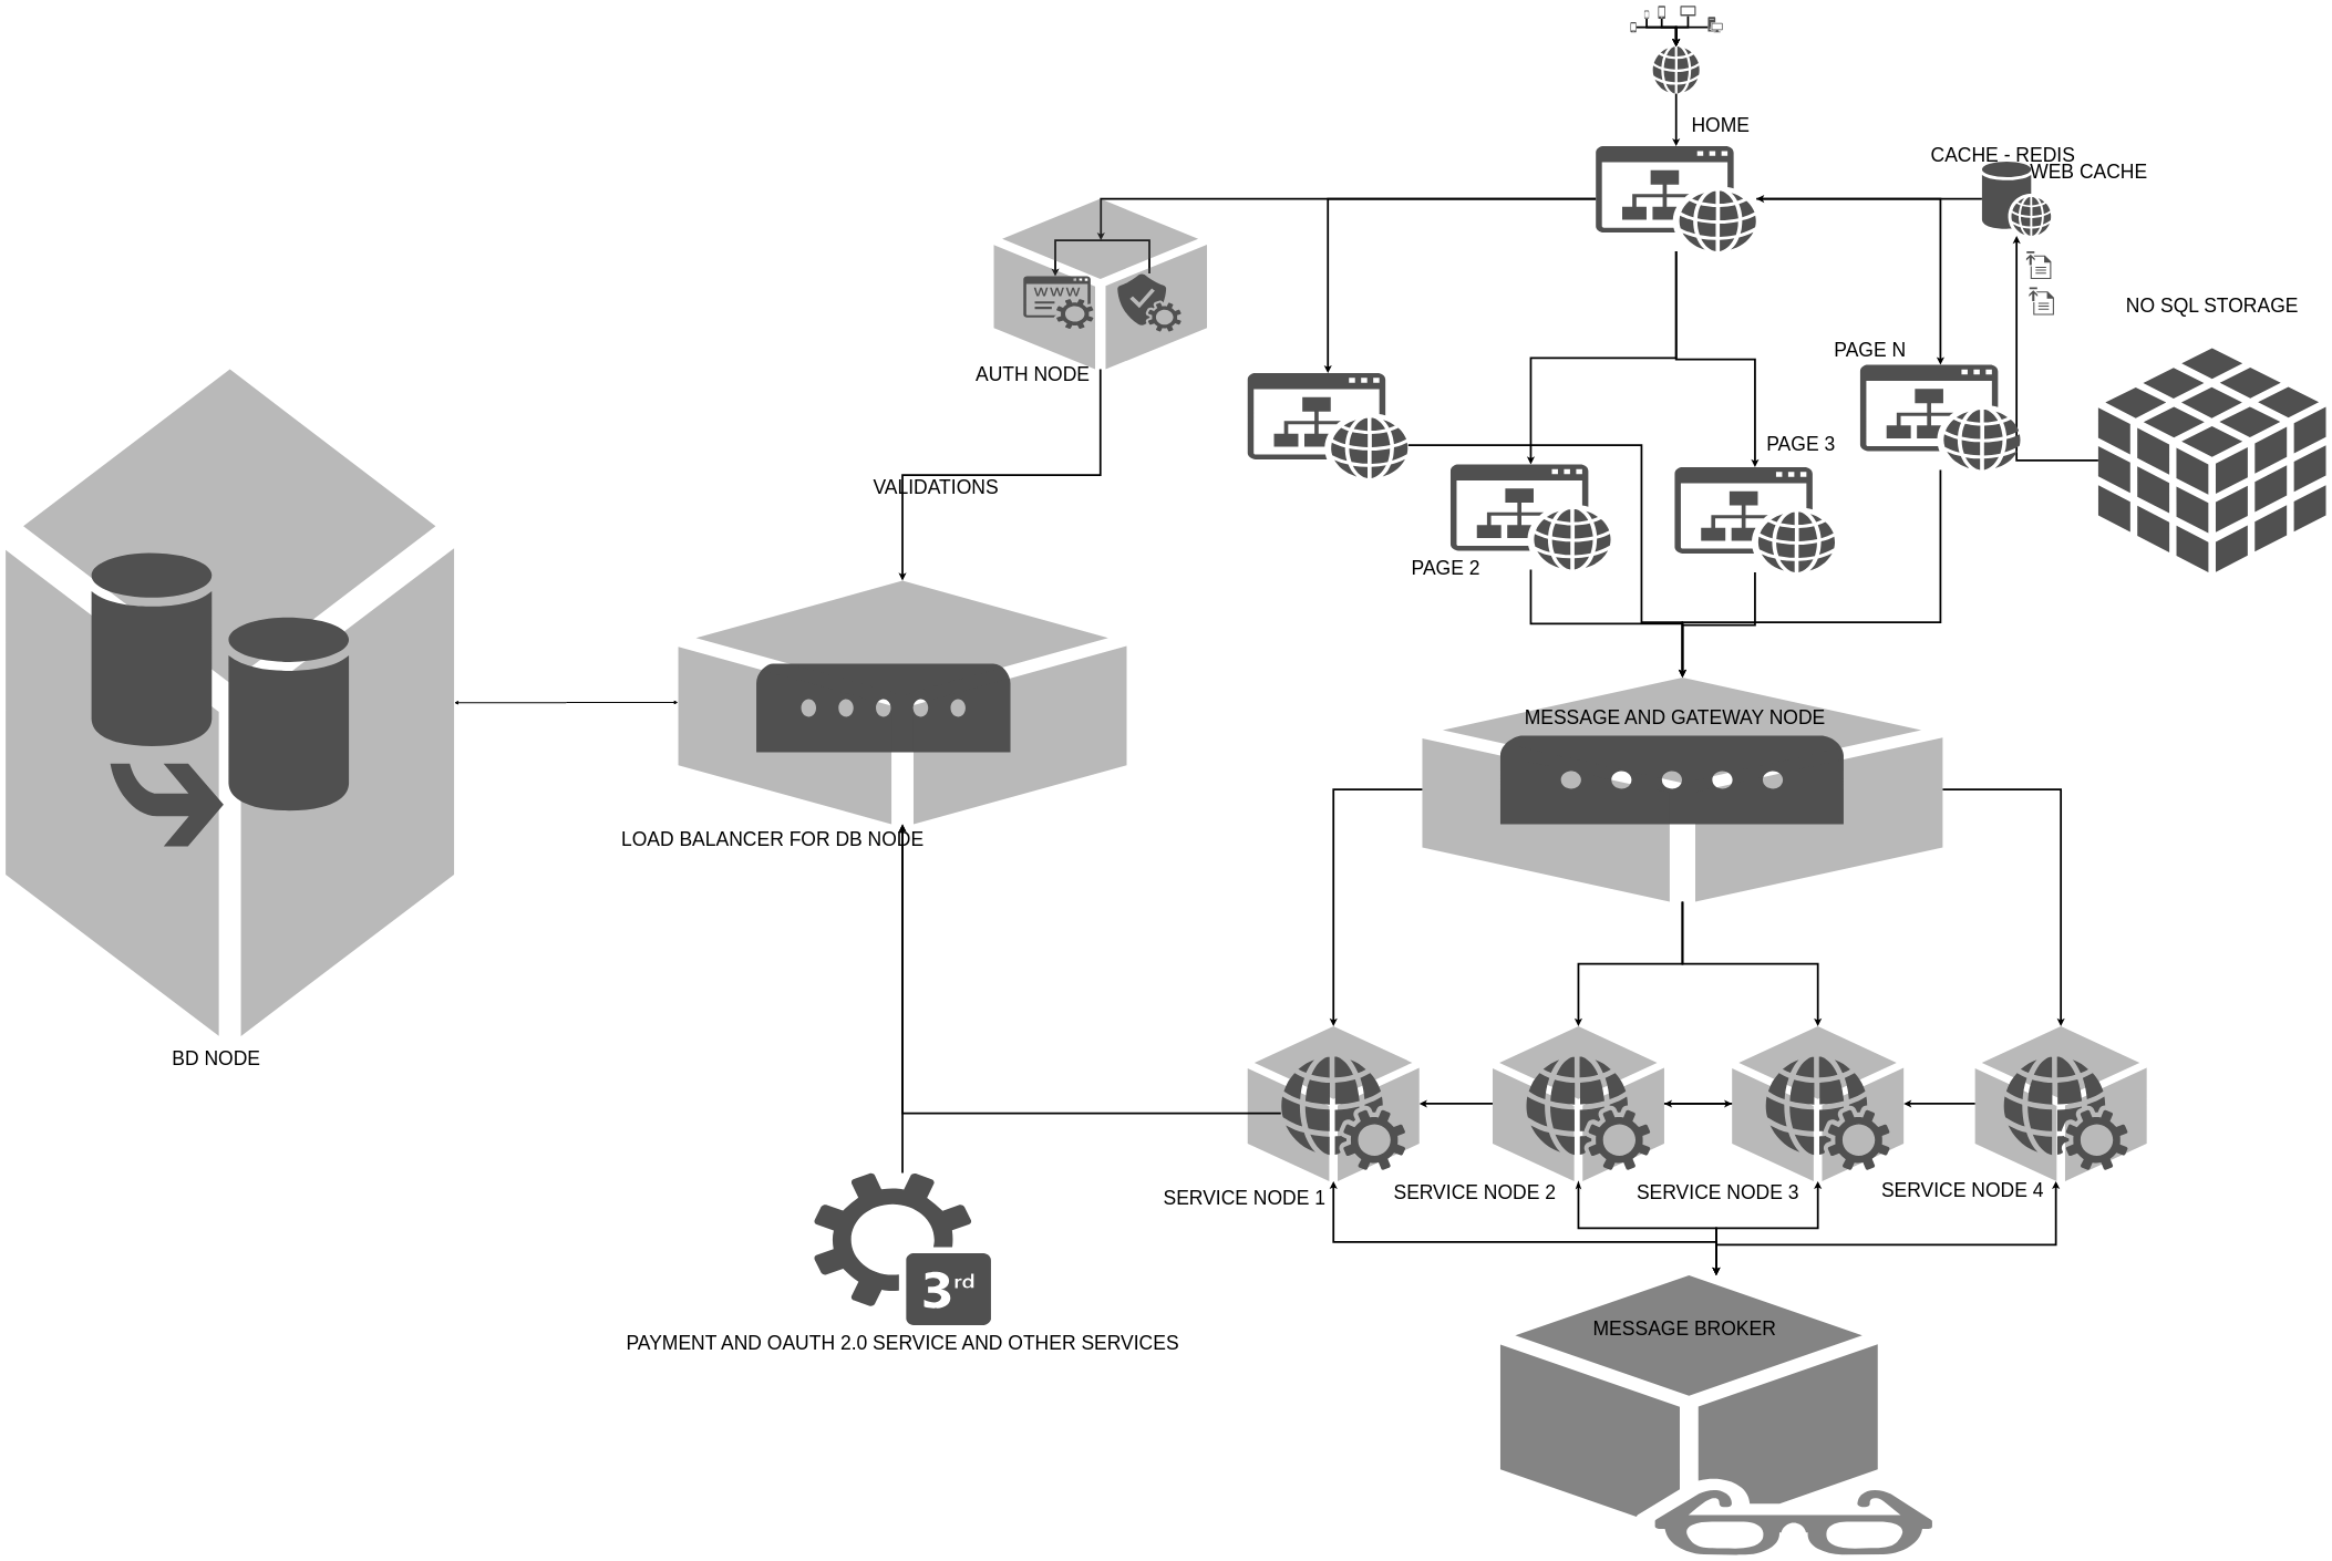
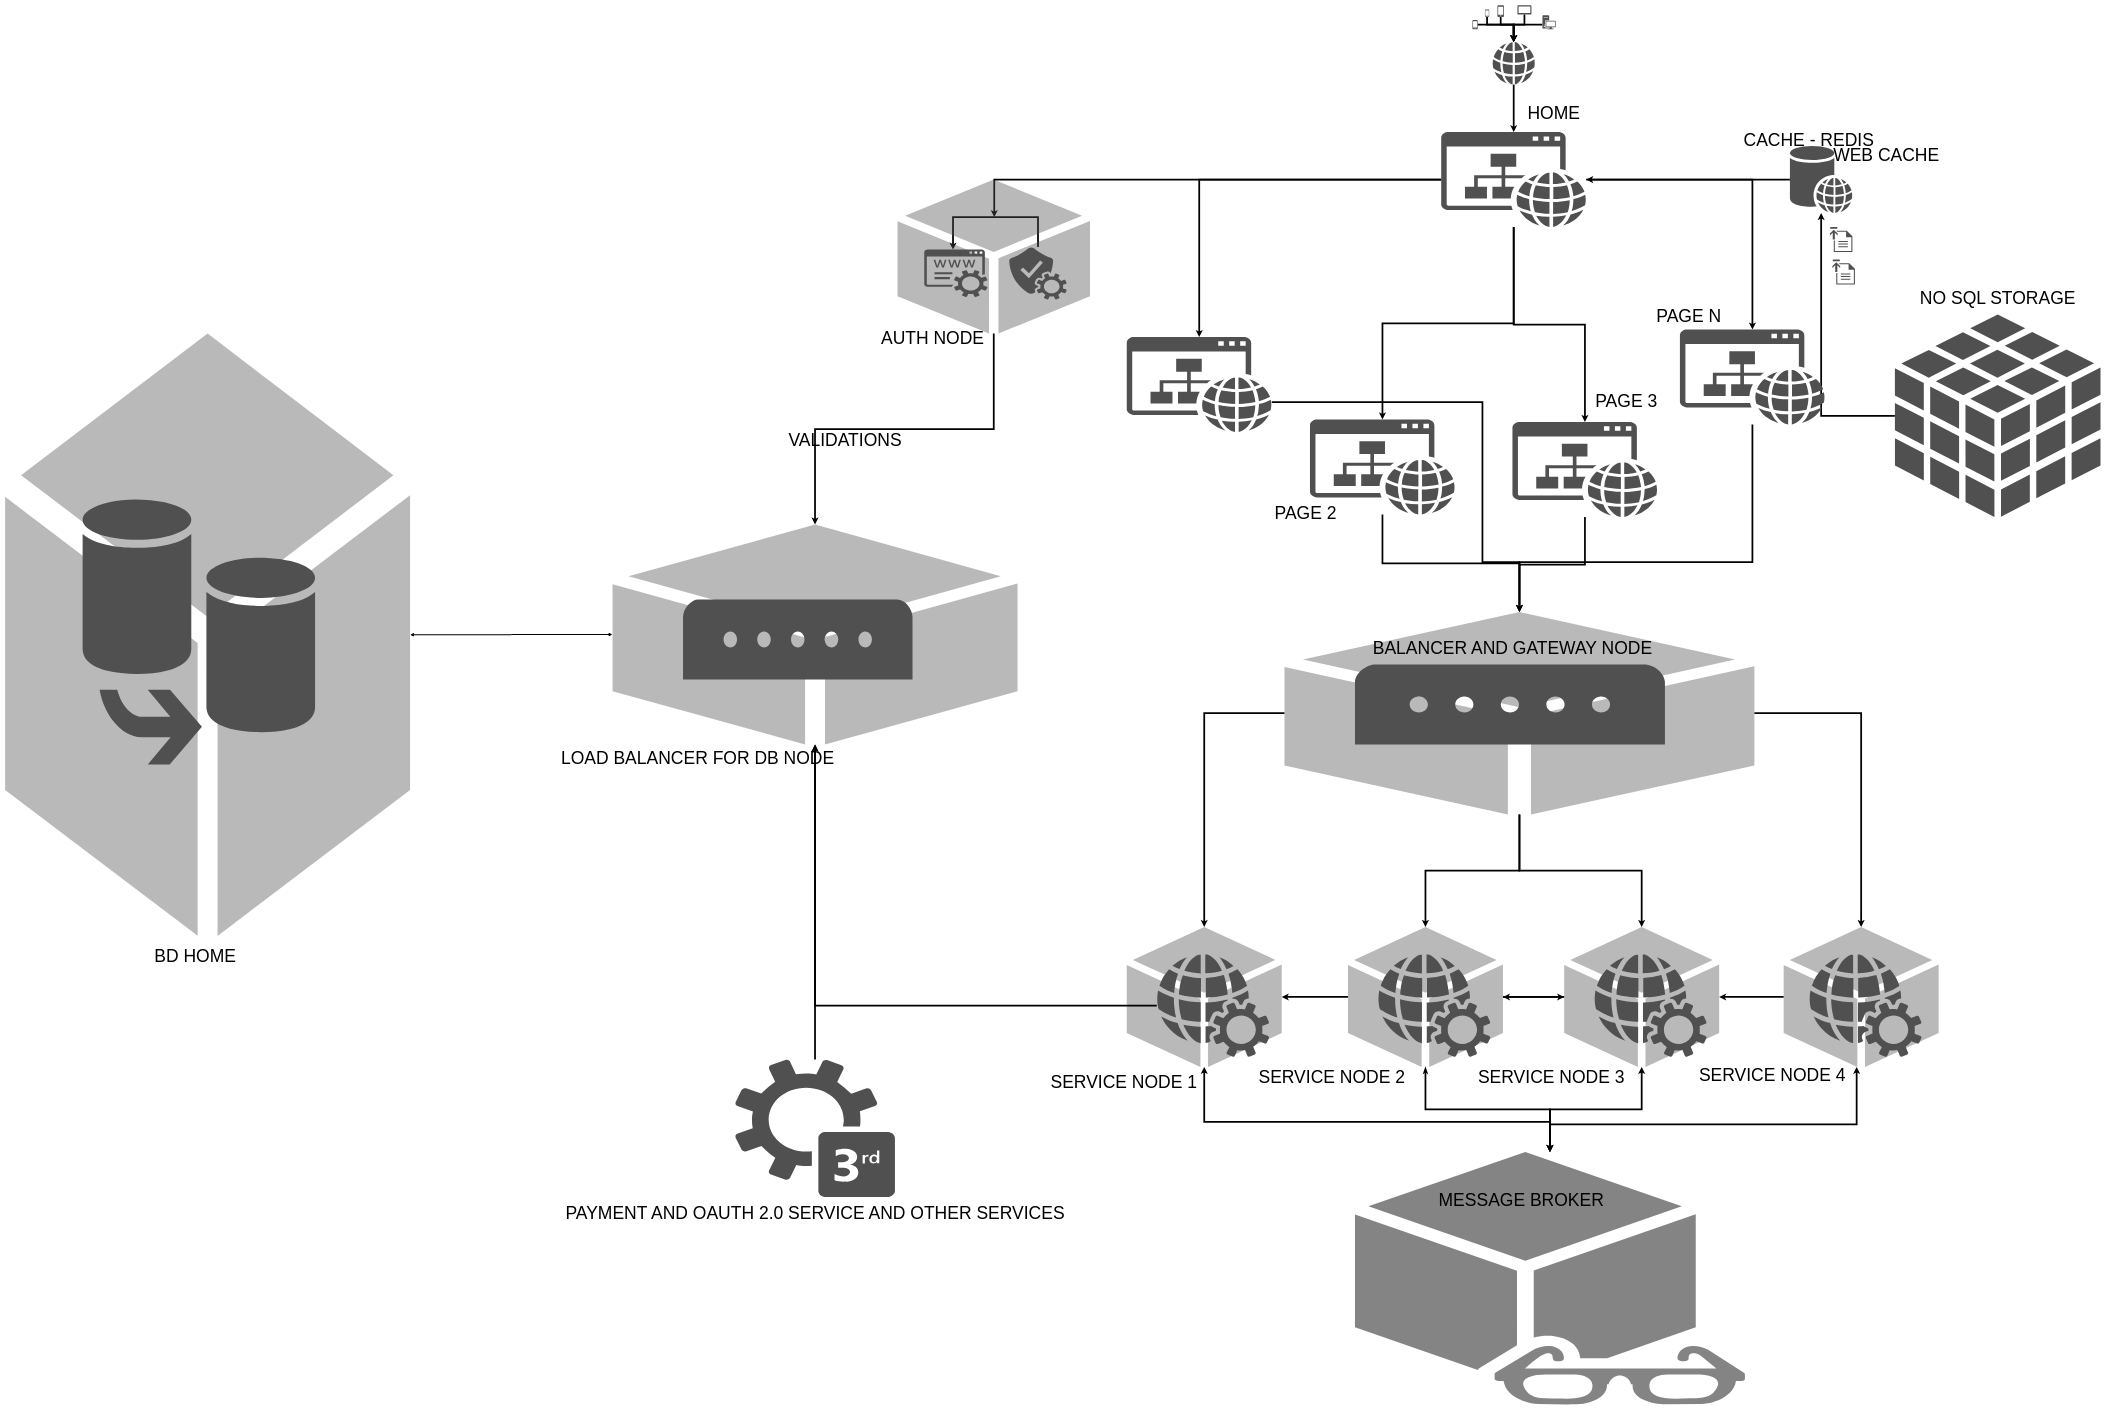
- <mxCell id="78" value="NO SQL STORAGE" style="text;html=1;align=center;verticalAlign=middle;resizable=0;points=[];autosize=1;strokeColor=none;fillColor=none;fontSize=70;strokeWidth=7;" vertex="1" parent="1"><mxGeometry x="7666.25" y="1052" width="650" height="100" as="geometry" /></mxCell>
+ <mxCell id="78" value="NO SQL STORAGE" style="text;html=1;align=center;verticalAlign=middle;resizable=0;points=[];autosize=1;strokeColor=none;fillColor=none;fontSize=70;strokeWidth=7;" vertex="1" parent="1"><mxGeometry x="7666.25" y="1142" width="650" height="100" as="geometry" /></mxCell>
- <mxCell id="79" value="MESSAGE AND GATEWAY NODE" style="text;html=1;align=center;verticalAlign=middle;resizable=0;points=[];autosize=1;strokeColor=none;fillColor=none;fontSize=70;strokeWidth=7;" vertex="1" parent="1"><mxGeometry x="5475" y="2542" width="1150" height="100" as="geometry" /></mxCell>
+ <mxCell id="79" value="BALANCER AND GATEWAY NODE" style="text;html=1;align=center;verticalAlign=middle;resizable=0;points=[];autosize=1;strokeColor=none;fillColor=none;fontSize=70;strokeWidth=7;" vertex="1" parent="1"><mxGeometry x="5475" y="2542" width="1150" height="100" as="geometry" /></mxCell>
- <mxCell id="84" value="BD NODE" style="text;html=1;align=center;verticalAlign=middle;resizable=0;points=[];autosize=1;strokeColor=none;fillColor=none;fontSize=70;strokeWidth=7;" vertex="1" parent="1"><mxGeometry x="610" y="3772" width="340" height="100" as="geometry" /></mxCell>
+ <mxCell id="84" value="BD HOME" style="text;html=1;align=center;verticalAlign=middle;resizable=0;points=[];autosize=1;strokeColor=none;fillColor=none;fontSize=70;strokeWidth=7;" vertex="1" parent="1"><mxGeometry x="610" y="3772" width="340" height="100" as="geometry" /></mxCell>
